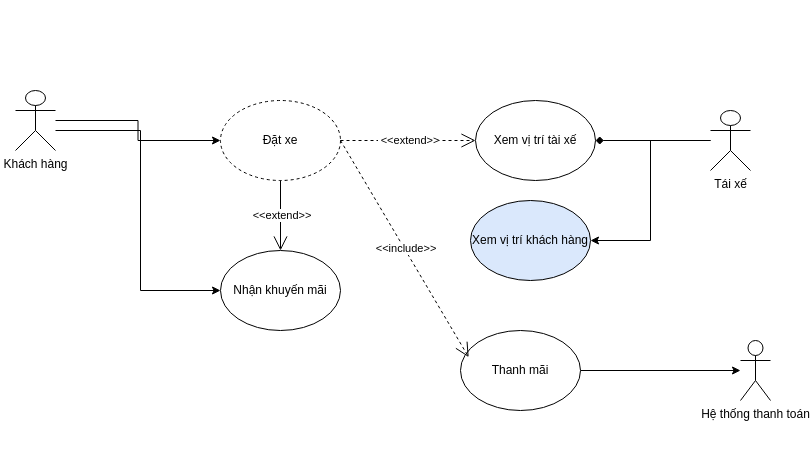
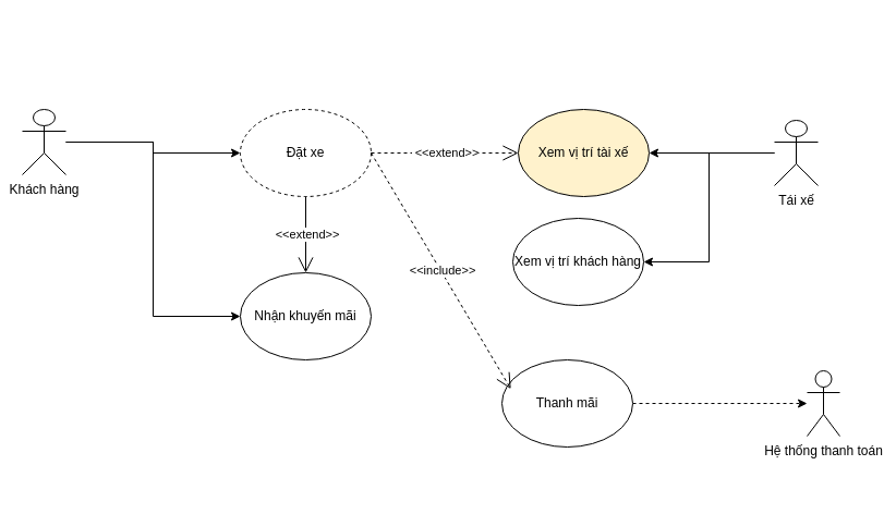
- <mxCell id="16" value="Khách hàng" style="shape=umlActor;verticalLabelPosition=bottom;verticalAlign=top;html=1;" vertex="1" parent="1"><mxGeometry x="15" y="90" width="40" height="60" as="geometry" /></mxCell>
+ <mxCell id="16" value="Khách hàng" style="shape=umlActor;verticalLabelPosition=bottom;verticalAlign=top;html=1;" vertex="1" parent="1"><mxGeometry x="20" y="100" width="40" height="60" as="geometry" /></mxCell>
- <mxCell id="6" value="Xem vị trí tài xế" style="ellipse;whiteSpace=wrap;html=1;" vertex="1" parent="1"><mxGeometry x="475" y="100" width="120" height="80" as="geometry" /></mxCell>
+ <mxCell id="6" value="Xem vị trí tài xế" style="ellipse;whiteSpace=wrap;html=1;fillColor=#fff2cc;" vertex="1" parent="1"><mxGeometry x="475" y="100" width="120" height="80" as="geometry" /></mxCell>
- <mxCell id="11" style="edgeStyle=orthogonalEdgeStyle;rounded=0;orthogonalLoop=1;jettySize=auto;html=1;entryX=1;entryY=0.5;entryDx=0;entryDy=0;endArrow=diamond;" edge="1" parent="1" source="12" target="6"><mxGeometry relative="1" as="geometry" /></mxCell>
+ <mxCell id="11" style="edgeStyle=orthogonalEdgeStyle;rounded=0;orthogonalLoop=1;jettySize=auto;html=1;entryX=1;entryY=0.5;entryDx=0;entryDy=0;" edge="1" parent="1" source="12" target="6"><mxGeometry relative="1" as="geometry" /></mxCell>
- <mxCell id="18" value="Xem vị trí khách hàng" style="ellipse;whiteSpace=wrap;html=1;fillColor=#dae8fc;" vertex="1" parent="1"><mxGeometry x="470" y="200" width="120" height="80" as="geometry" /></mxCell>
+ <mxCell id="18" value="Xem vị trí khách hàng" style="ellipse;whiteSpace=wrap;html=1;" vertex="1" parent="1"><mxGeometry x="470" y="200" width="120" height="80" as="geometry" /></mxCell>
- <mxCell id="4" style="edgeStyle=orthogonalEdgeStyle;rounded=0;orthogonalLoop=1;jettySize=auto;html=1;" edge="1" parent="1" source="5" target="13"><mxGeometry relative="1" as="geometry" /></mxCell>
+ <mxCell id="4" style="edgeStyle=orthogonalEdgeStyle;rounded=0;orthogonalLoop=1;jettySize=auto;html=1;dashed=1;" edge="1" parent="1" source="5" target="13"><mxGeometry relative="1" as="geometry" /></mxCell>
